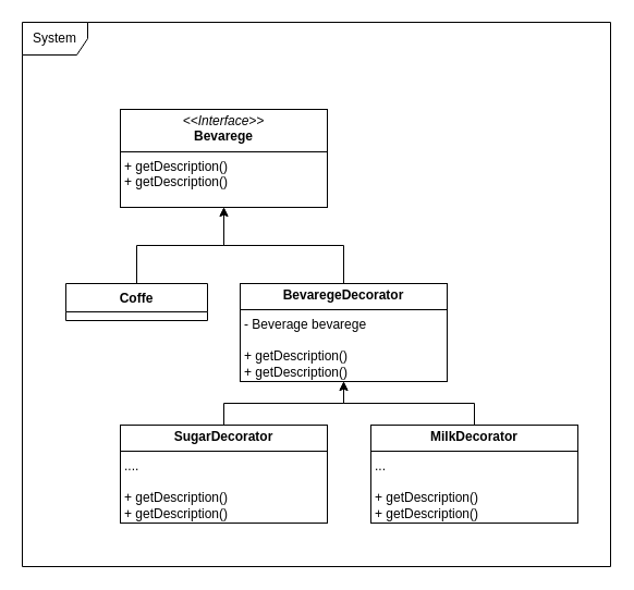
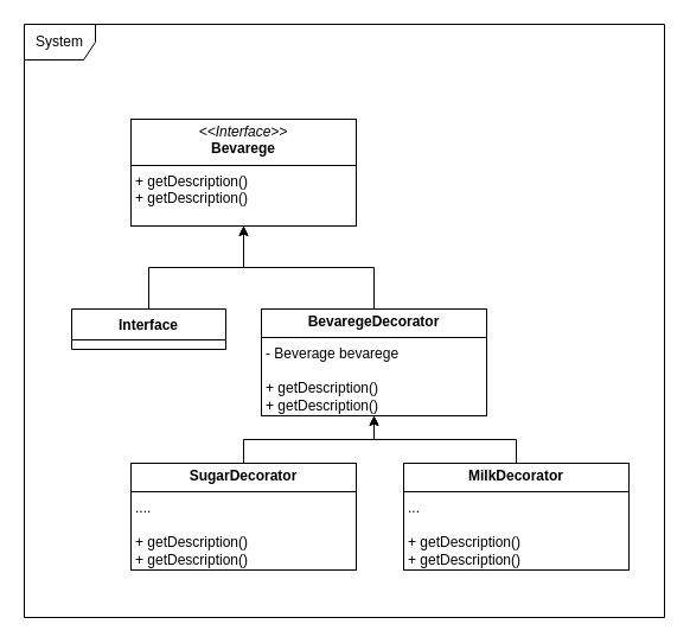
- <mxCell id="5" value="Coffe" style="swimlane;fontStyle=1;align=center;verticalAlign=top;childLayout=stackLayout;horizontal=1;startSize=26;horizontalStack=0;resizeParent=1;resizeParentMax=0;resizeLast=0;collapsible=1;marginBottom=0;whiteSpace=wrap;html=1;" parent="1" vertex="1"><mxGeometry x="60" y="260" width="130" height="34" as="geometry" /></mxCell>
+ <mxCell id="5" value="Interface" style="swimlane;fontStyle=1;align=center;verticalAlign=top;childLayout=stackLayout;horizontal=1;startSize=26;horizontalStack=0;resizeParent=1;resizeParentMax=0;resizeLast=0;collapsible=1;marginBottom=0;whiteSpace=wrap;html=1;" parent="1" vertex="1"><mxGeometry x="60" y="260" width="130" height="34" as="geometry" /></mxCell>
